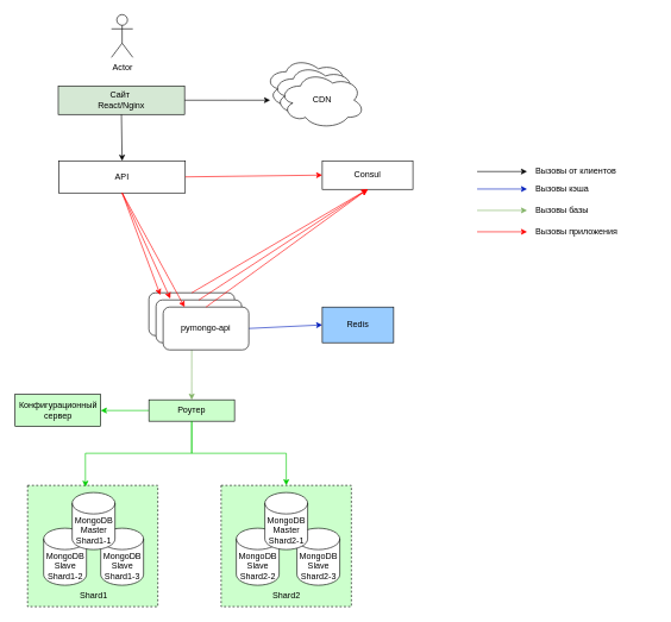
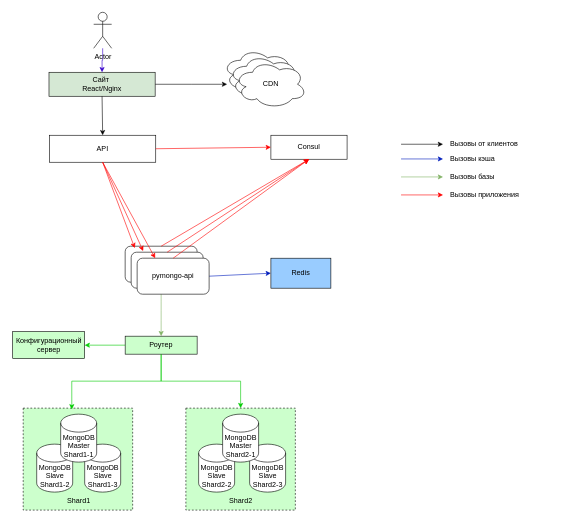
+ <mxCell id="28" style="edgeStyle=orthogonalEdgeStyle;rounded=0;orthogonalLoop=1;jettySize=auto;html=1;fillColor=#6a00ff;strokeColor=#3700CC;entryX=0.5;entryY=0;entryDx=0;entryDy=0;" edge="1" parent="1" source="29" target="42"><mxGeometry relative="1" as="geometry" /></mxCell>
